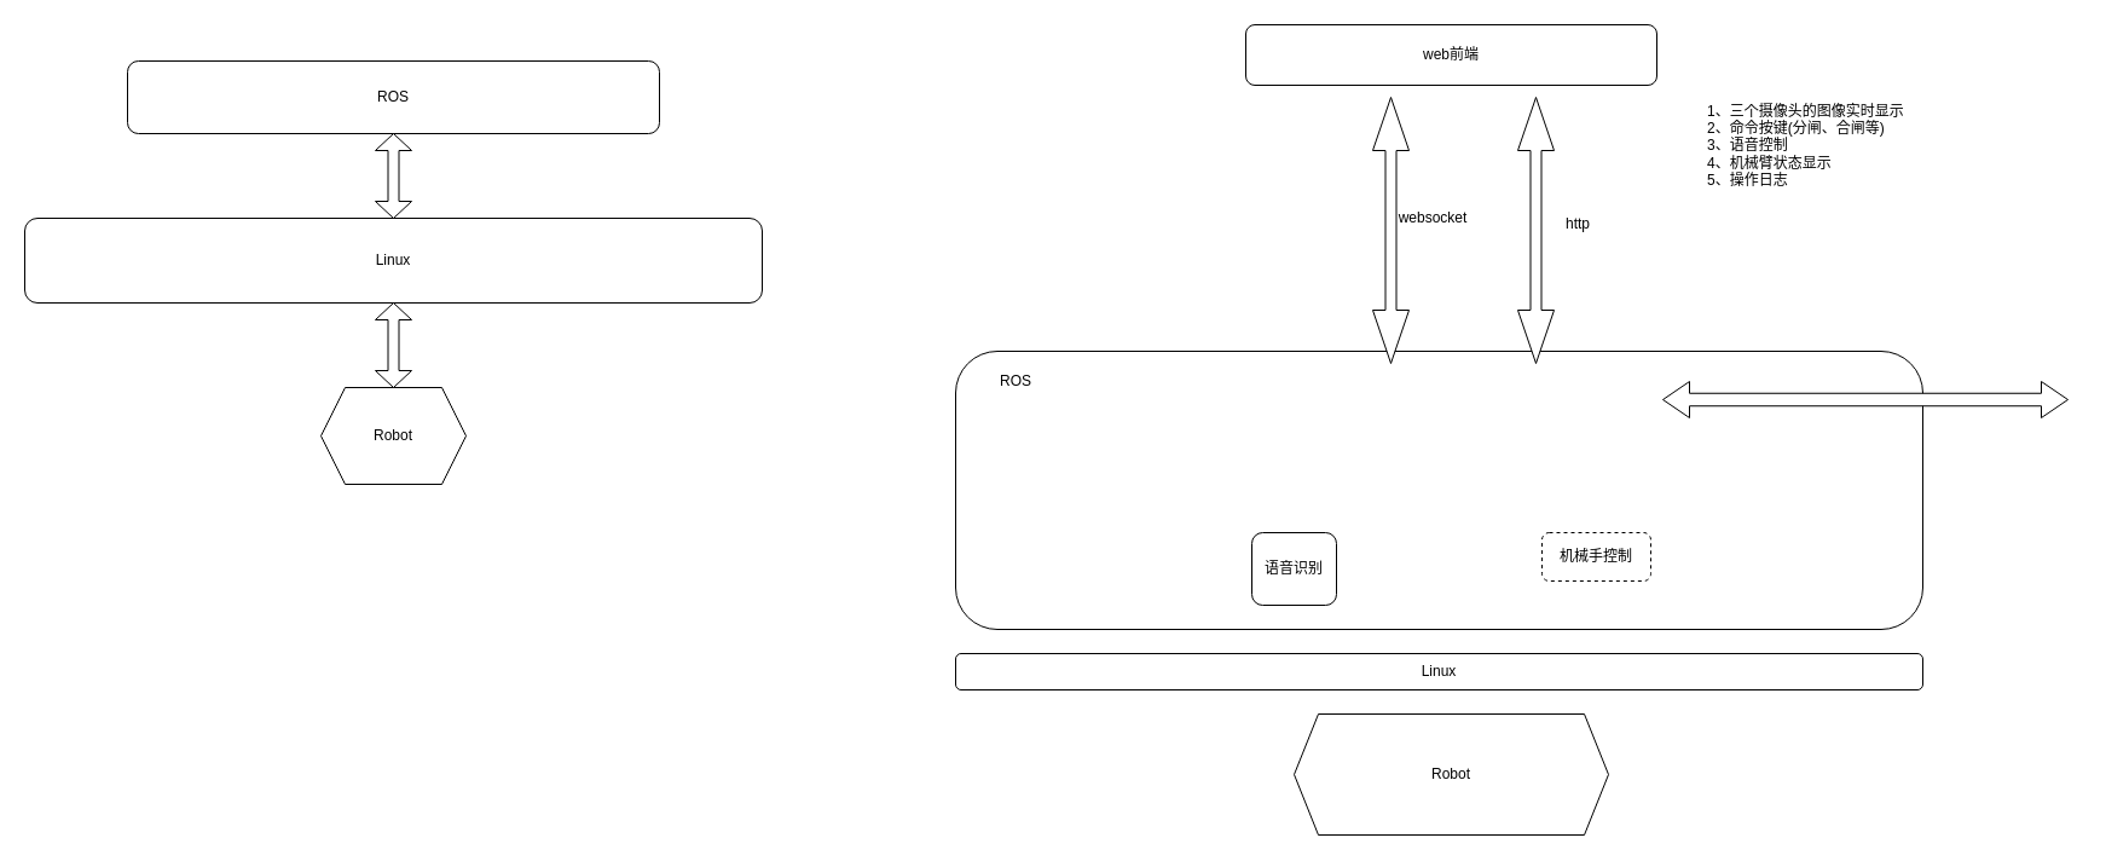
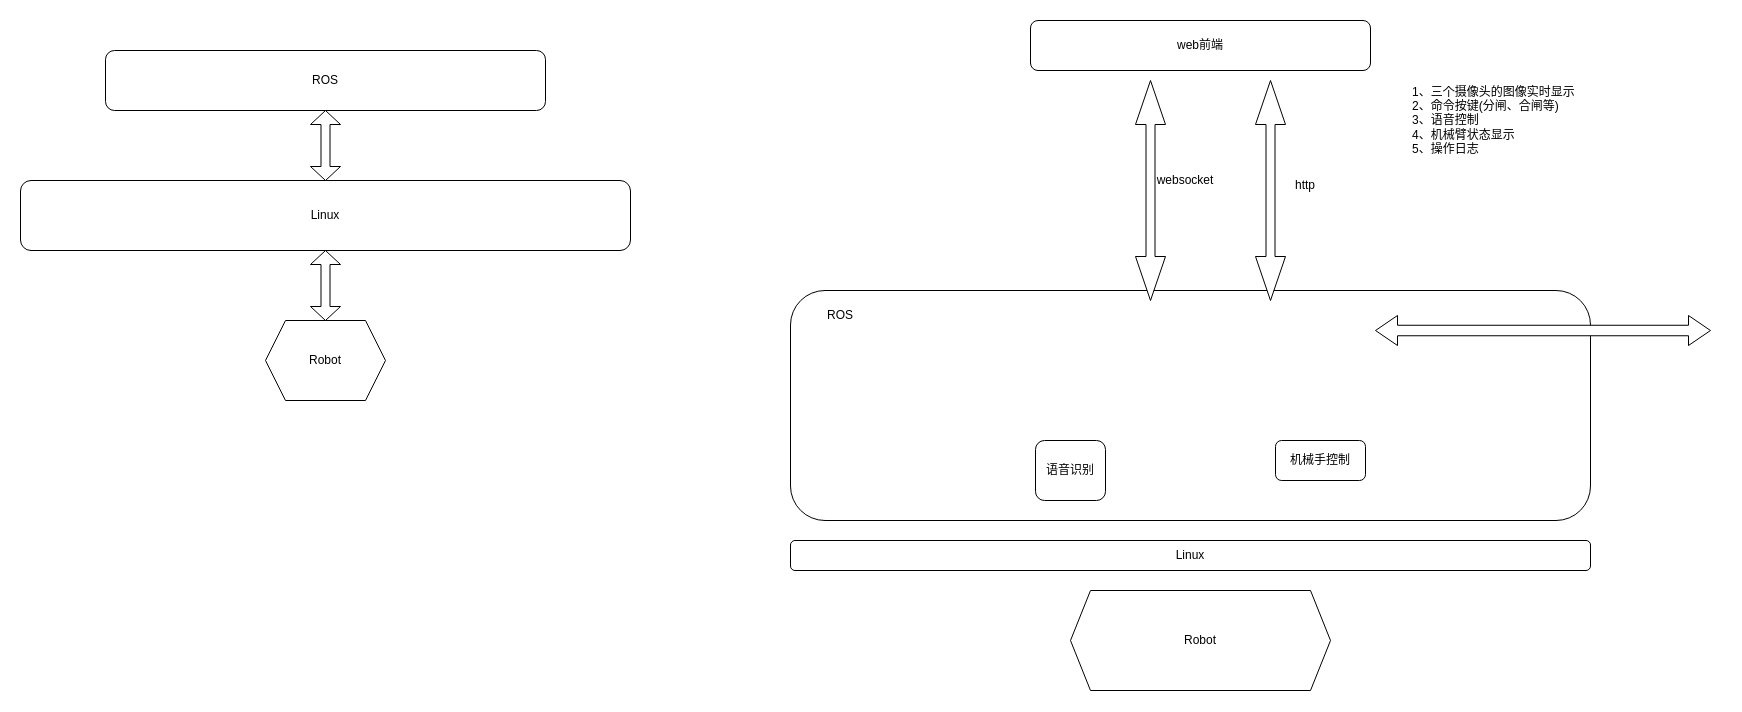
- <mxCell id="18" value="机械手控制" style="rounded=1;whiteSpace=wrap;html=1;dashed=1;" vertex="1" parent="1"><mxGeometry x="1275" y="440" width="90" height="40" as="geometry" /></mxCell>
+ <mxCell id="18" value="机械手控制" style="rounded=1;whiteSpace=wrap;html=1;" vertex="1" parent="1"><mxGeometry x="1275" y="440" width="90" height="40" as="geometry" /></mxCell>
